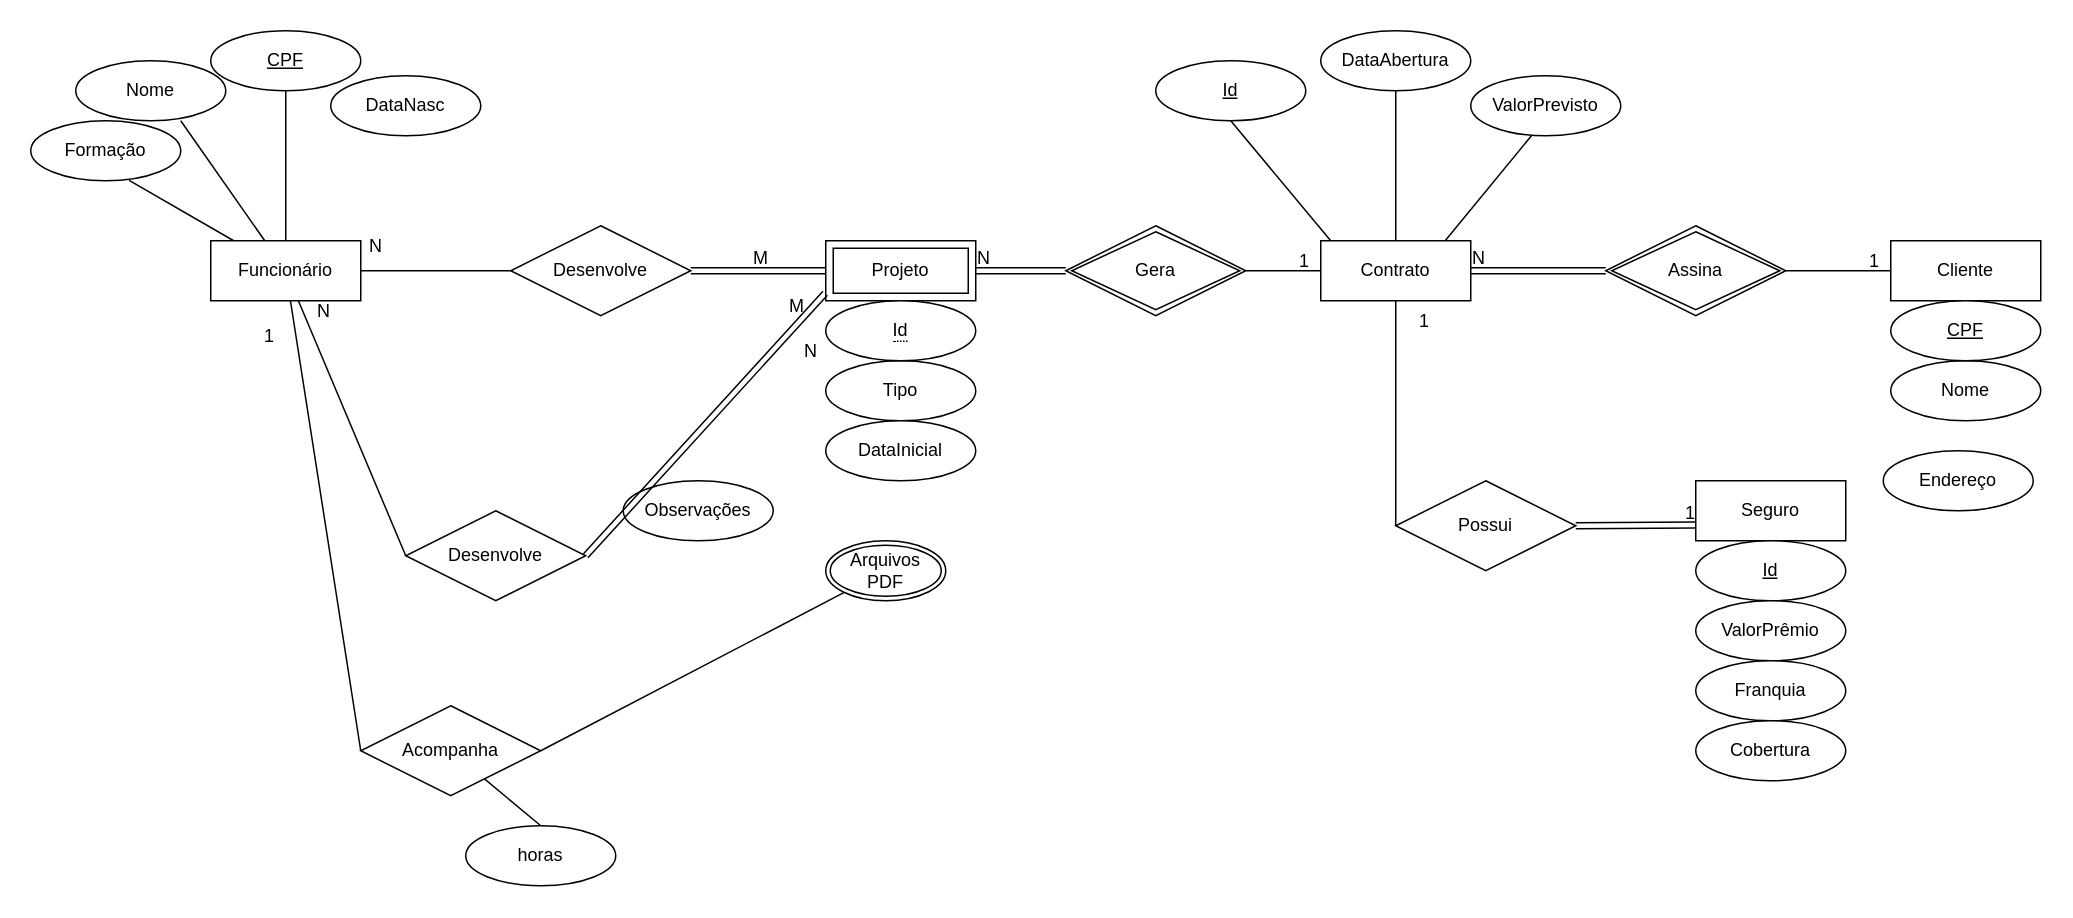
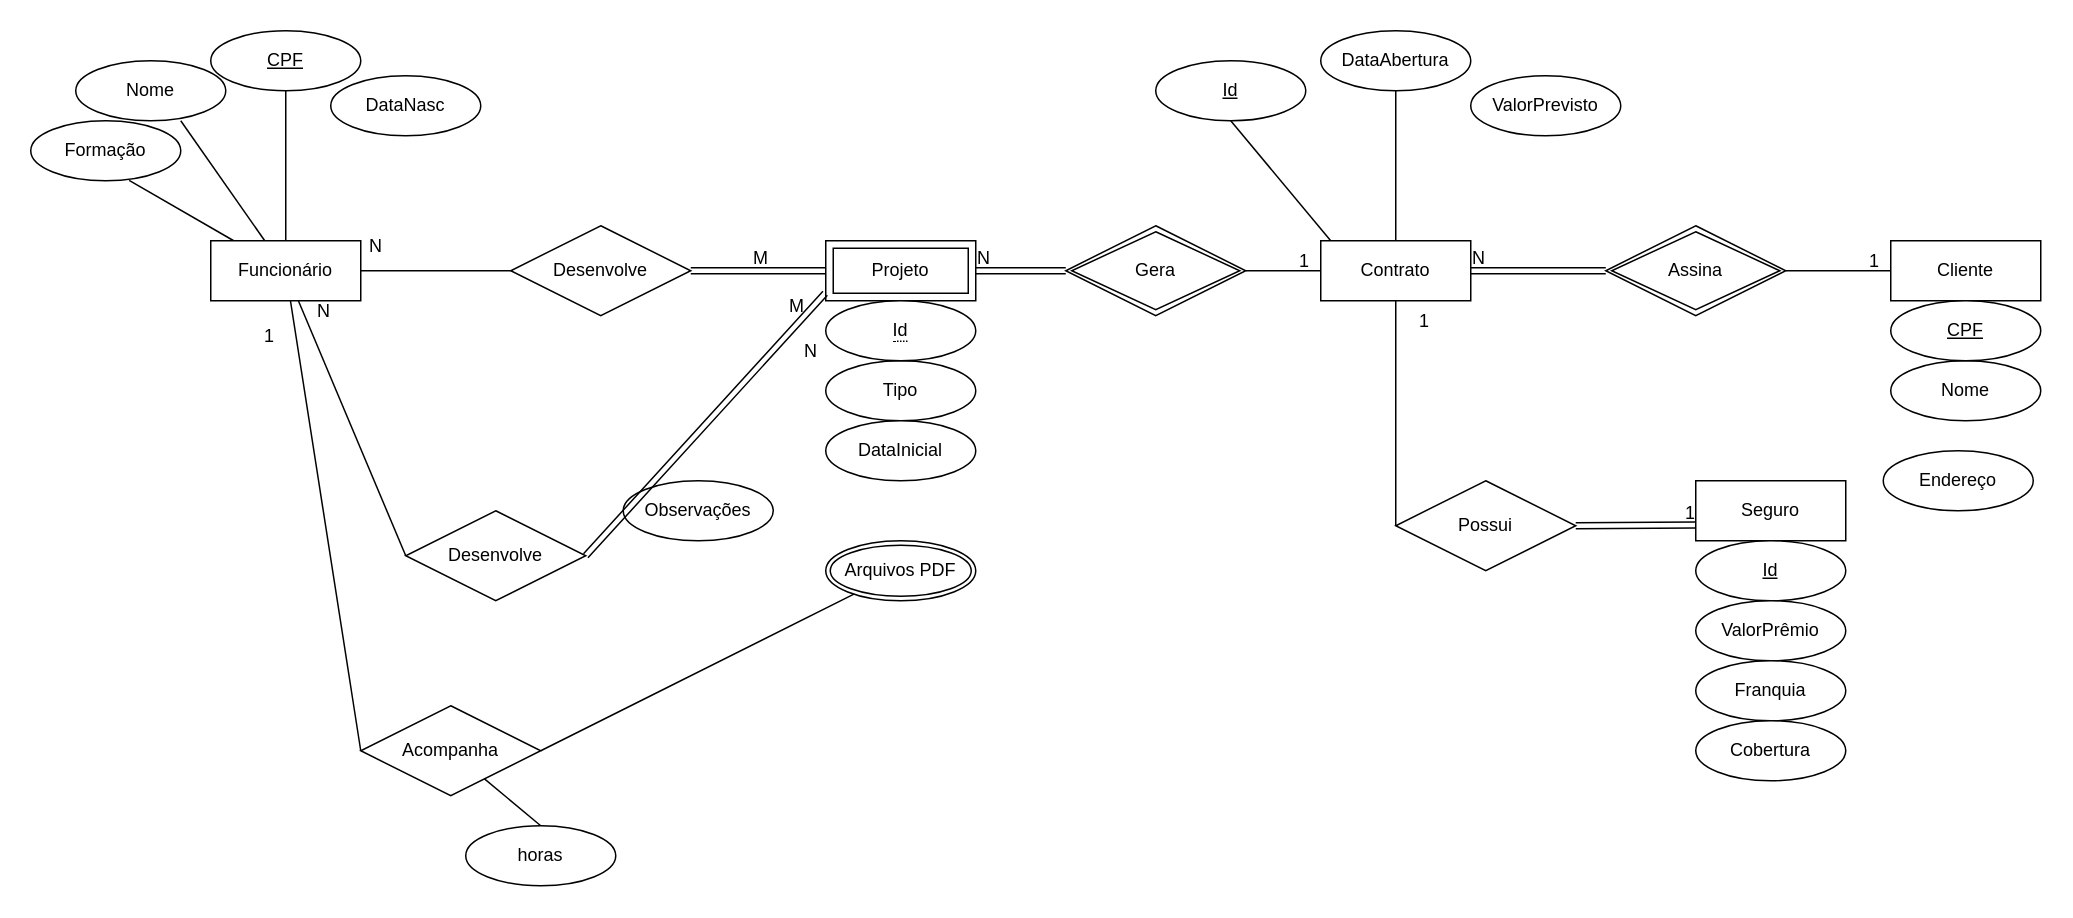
- <mxCell id="13" style="edgeStyle=none;rounded=0;orthogonalLoop=1;jettySize=auto;html=1;entryX=0.416;entryY=0.965;entryDx=0;entryDy=0;entryPerimeter=0;endArrow=none;endFill=0;exitX=0.824;exitY=0.015;exitDx=0;exitDy=0;exitPerimeter=0;" edge="1" parent="1" source="14" target="23"><mxGeometry relative="1" as="geometry" /></mxCell>
- <mxCell id="30" value="Arquivos PDF" style="ellipse;shape=doubleEllipse;margin=3;whiteSpace=wrap;html=1;align=center;" vertex="1" parent="1"><mxGeometry x="550" y="360" width="80" height="40" as="geometry" /></mxCell>
+ <mxCell id="30" value="Arquivos PDF" style="ellipse;shape=doubleEllipse;margin=3;whiteSpace=wrap;html=1;align=center;" vertex="1" parent="1"><mxGeometry x="550" y="360" width="100" height="40" as="geometry" /></mxCell>
